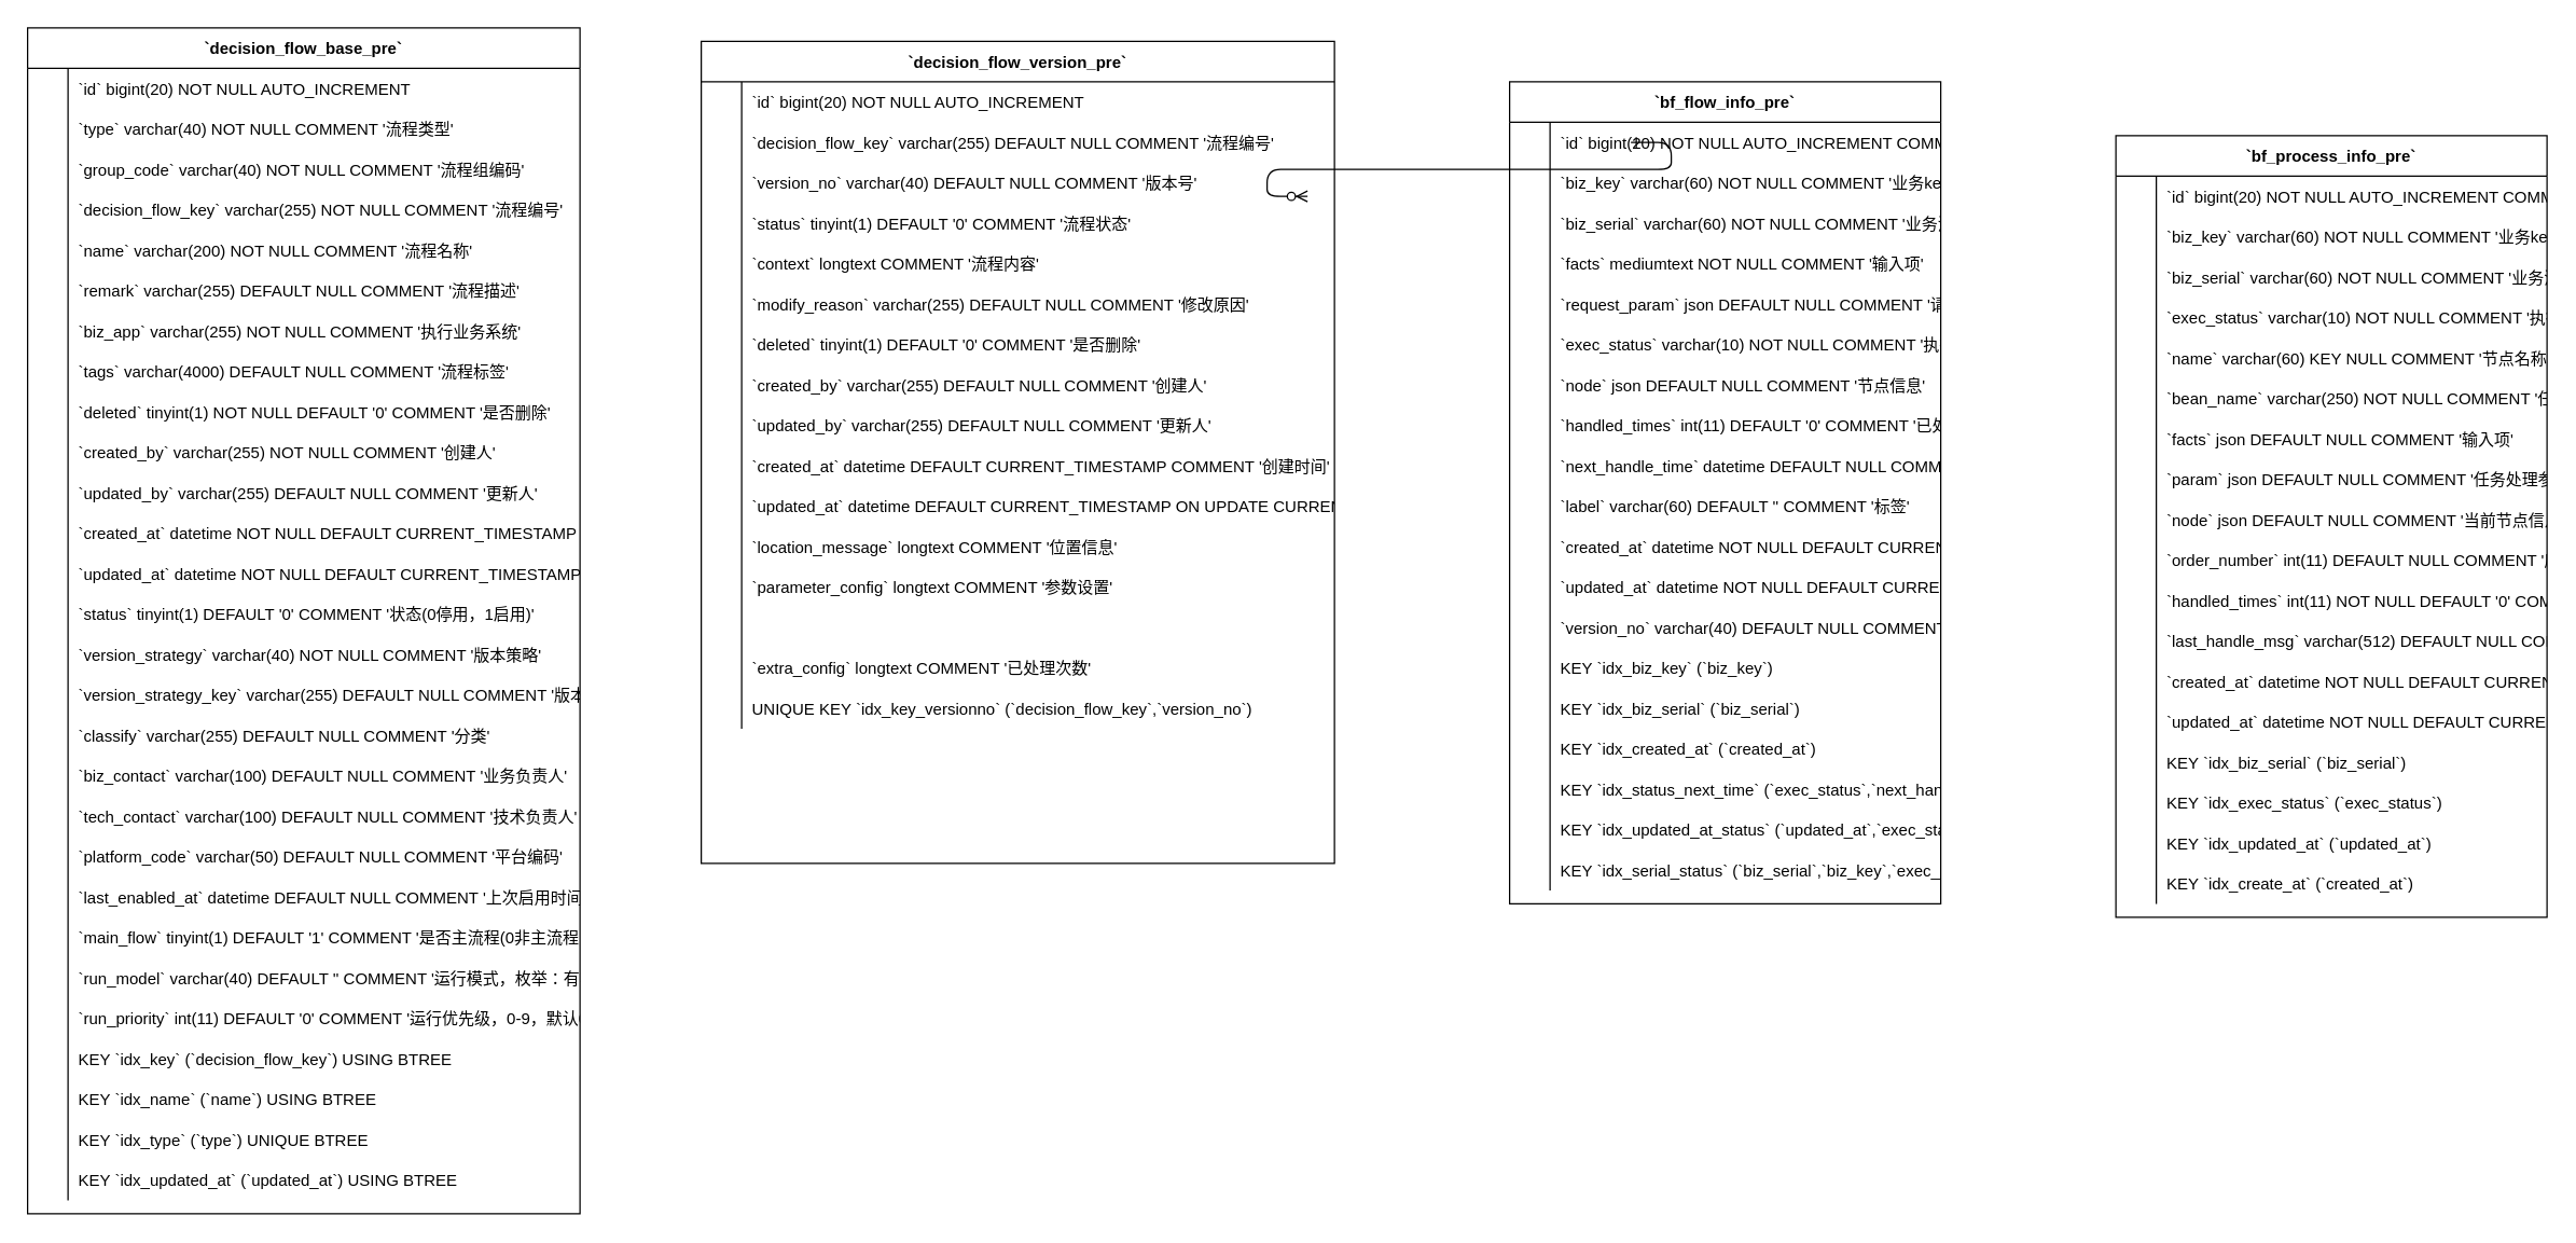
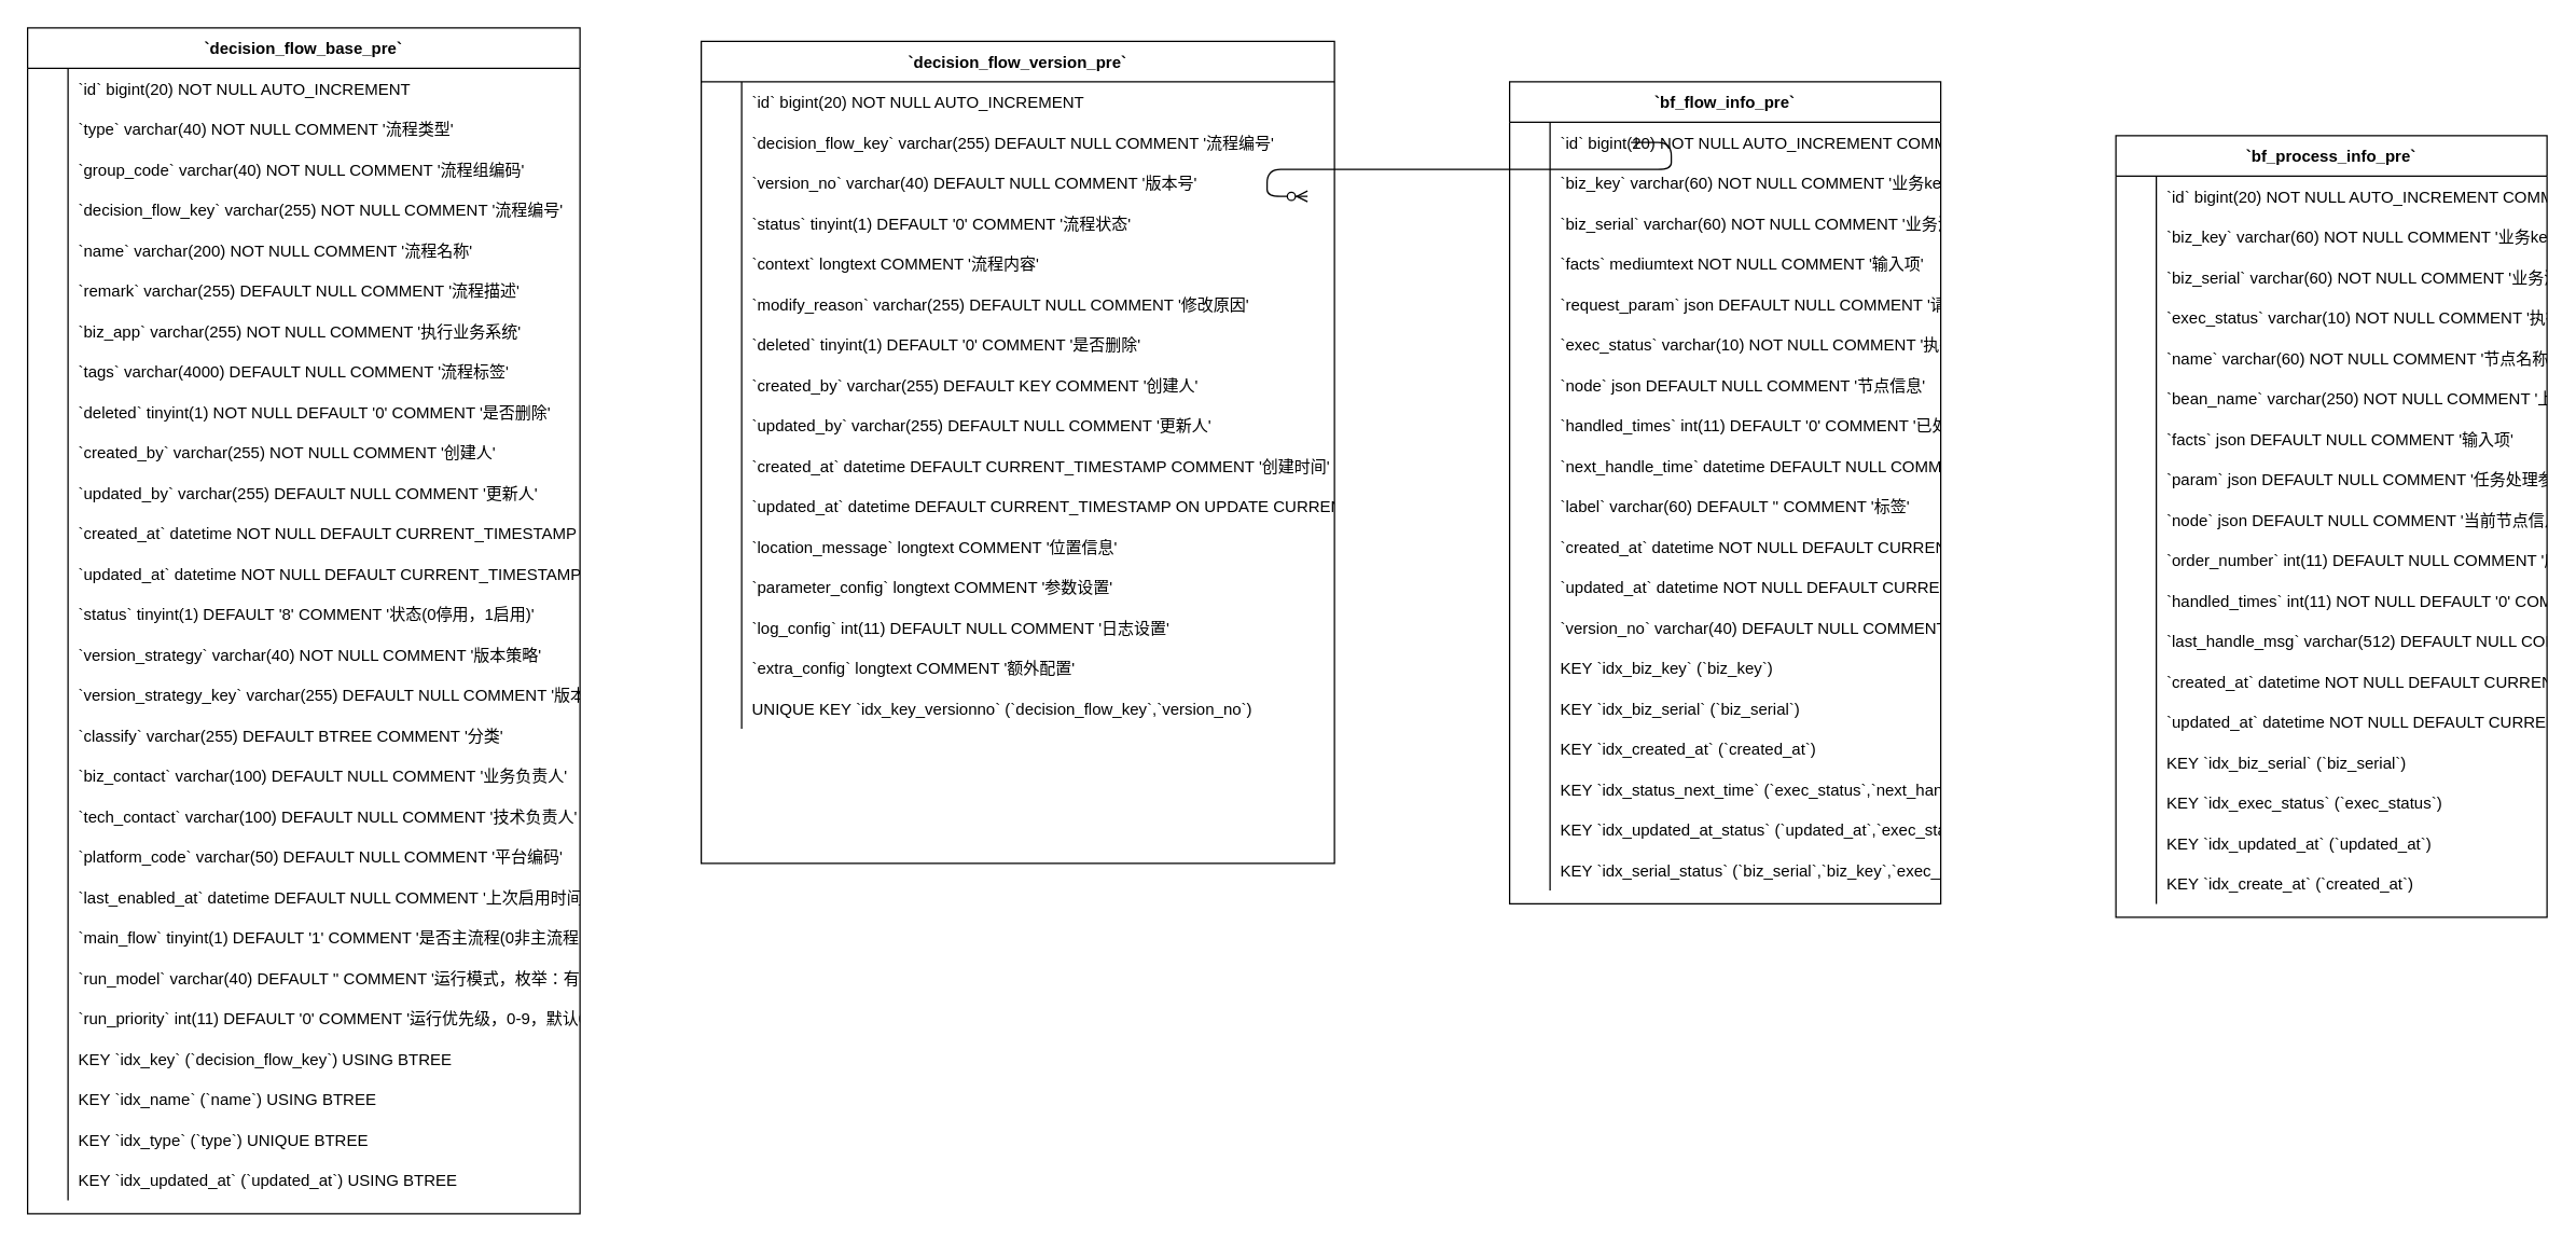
- <mxCell id="210" value="`name` varchar(60) KEY NULL COMMENT '节点名称'" style="shape=partialRectangle;overflow=hidden;connectable=0;fillColor=none;top=0;left=0;bottom=0;right=0;align=left;spacingLeft=6;" vertex="1" parent="208"><mxGeometry x="30" width="290" height="30" as="geometry" /></mxCell>
+ <mxCell id="210" value="`name` varchar(60) NOT NULL COMMENT '节点名称'" style="shape=partialRectangle;overflow=hidden;connectable=0;fillColor=none;top=0;left=0;bottom=0;right=0;align=left;spacingLeft=6;" vertex="1" parent="208"><mxGeometry x="30" width="290" height="30" as="geometry" /></mxCell>
- <mxCell id="112" value="`created_by` varchar(255) DEFAULT NULL COMMENT '创建人'" style="shape=partialRectangle;overflow=hidden;connectable=0;fillColor=none;top=0;left=0;bottom=0;right=0;align=left;spacingLeft=6;" vertex="1" parent="110"><mxGeometry x="30" width="440" height="30" as="geometry" /></mxCell>
+ <mxCell id="112" value="`created_by` varchar(255) DEFAULT KEY COMMENT '创建人'" style="shape=partialRectangle;overflow=hidden;connectable=0;fillColor=none;top=0;left=0;bottom=0;right=0;align=left;spacingLeft=6;" vertex="1" parent="110"><mxGeometry x="30" width="440" height="30" as="geometry" /></mxCell>
- <mxCell id="213" value="`bean_name` varchar(250) NOT NULL COMMENT '任务处理类名'" style="shape=partialRectangle;overflow=hidden;connectable=0;fillColor=none;top=0;left=0;bottom=0;right=0;align=left;spacingLeft=6;" vertex="1" parent="211"><mxGeometry x="30" width="290" height="30" as="geometry" /></mxCell>
+ <mxCell id="213" value="`bean_name` varchar(250) NOT NULL COMMENT '上次启用时间'" style="shape=partialRectangle;overflow=hidden;connectable=0;fillColor=none;top=0;left=0;bottom=0;right=0;align=left;spacingLeft=6;" vertex="1" parent="211"><mxGeometry x="30" width="290" height="30" as="geometry" /></mxCell>
- <mxCell id="45" value="`status` tinyint(1) DEFAULT '0' COMMENT '状态(0停用，1启用)'" style="shape=partialRectangle;overflow=hidden;connectable=0;fillColor=none;top=0;left=0;bottom=0;right=0;align=left;spacingLeft=6;" vertex="1" parent="43"><mxGeometry x="30" width="380" height="30" as="geometry" /></mxCell>
+ <mxCell id="45" value="`status` tinyint(1) DEFAULT '8' COMMENT '状态(0停用，1启用)'" style="shape=partialRectangle;overflow=hidden;connectable=0;fillColor=none;top=0;left=0;bottom=0;right=0;align=left;spacingLeft=6;" vertex="1" parent="43"><mxGeometry x="30" width="380" height="30" as="geometry" /></mxCell>
+ <mxCell id="130" value="`log_config` int(11) DEFAULT NULL COMMENT '日志设置'" style="shape=partialRectangle;overflow=hidden;connectable=0;fillColor=none;top=0;left=0;bottom=0;right=0;align=left;spacingLeft=6;" vertex="1" parent="128"><mxGeometry x="30" width="440" height="30" as="geometry" /></mxCell>
- <mxCell id="133" value="`extra_config` longtext COMMENT '已处理次数'" style="shape=partialRectangle;overflow=hidden;connectable=0;fillColor=none;top=0;left=0;bottom=0;right=0;align=left;spacingLeft=6;" vertex="1" parent="131"><mxGeometry x="30" width="440" height="30" as="geometry" /></mxCell>
+ <mxCell id="133" value="`extra_config` longtext COMMENT '额外配置'" style="shape=partialRectangle;overflow=hidden;connectable=0;fillColor=none;top=0;left=0;bottom=0;right=0;align=left;spacingLeft=6;" vertex="1" parent="131"><mxGeometry x="30" width="440" height="30" as="geometry" /></mxCell>
- <mxCell id="54" value="`classify` varchar(255) DEFAULT NULL COMMENT '分类'" style="shape=partialRectangle;overflow=hidden;connectable=0;fillColor=none;top=0;left=0;bottom=0;right=0;align=left;spacingLeft=6;" vertex="1" parent="52"><mxGeometry x="30" width="380" height="30" as="geometry" /></mxCell>
+ <mxCell id="54" value="`classify` varchar(255) DEFAULT BTREE COMMENT '分类'" style="shape=partialRectangle;overflow=hidden;connectable=0;fillColor=none;top=0;left=0;bottom=0;right=0;align=left;spacingLeft=6;" vertex="1" parent="52"><mxGeometry x="30" width="380" height="30" as="geometry" /></mxCell>
